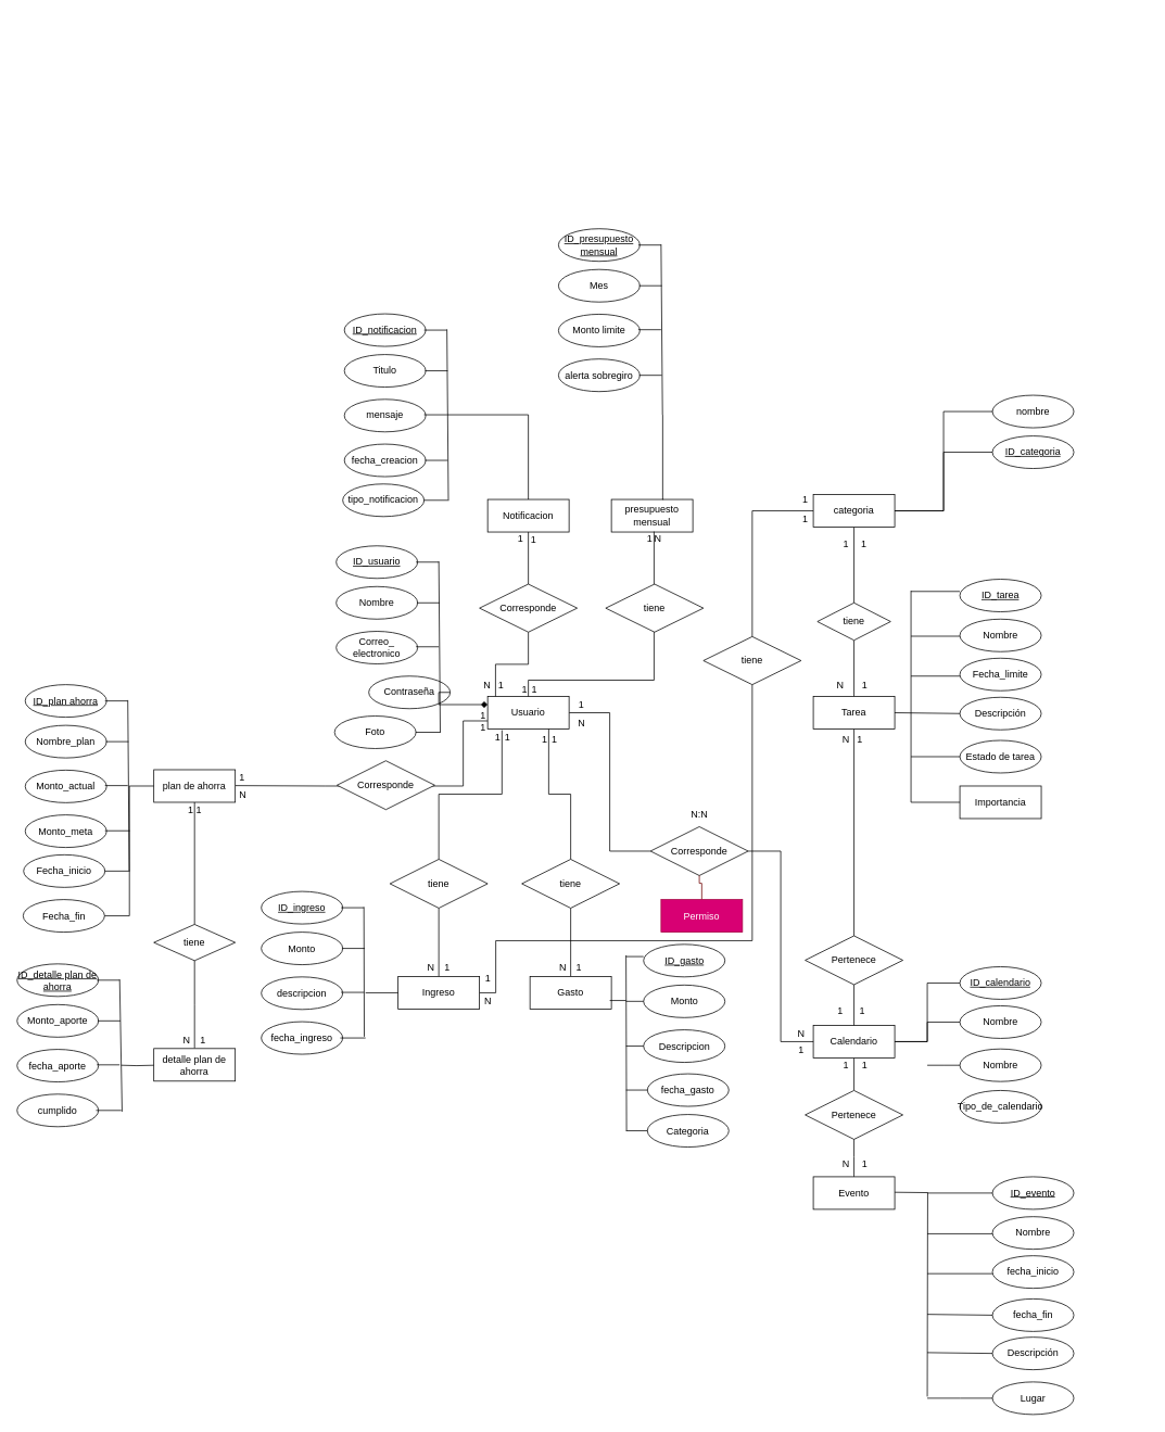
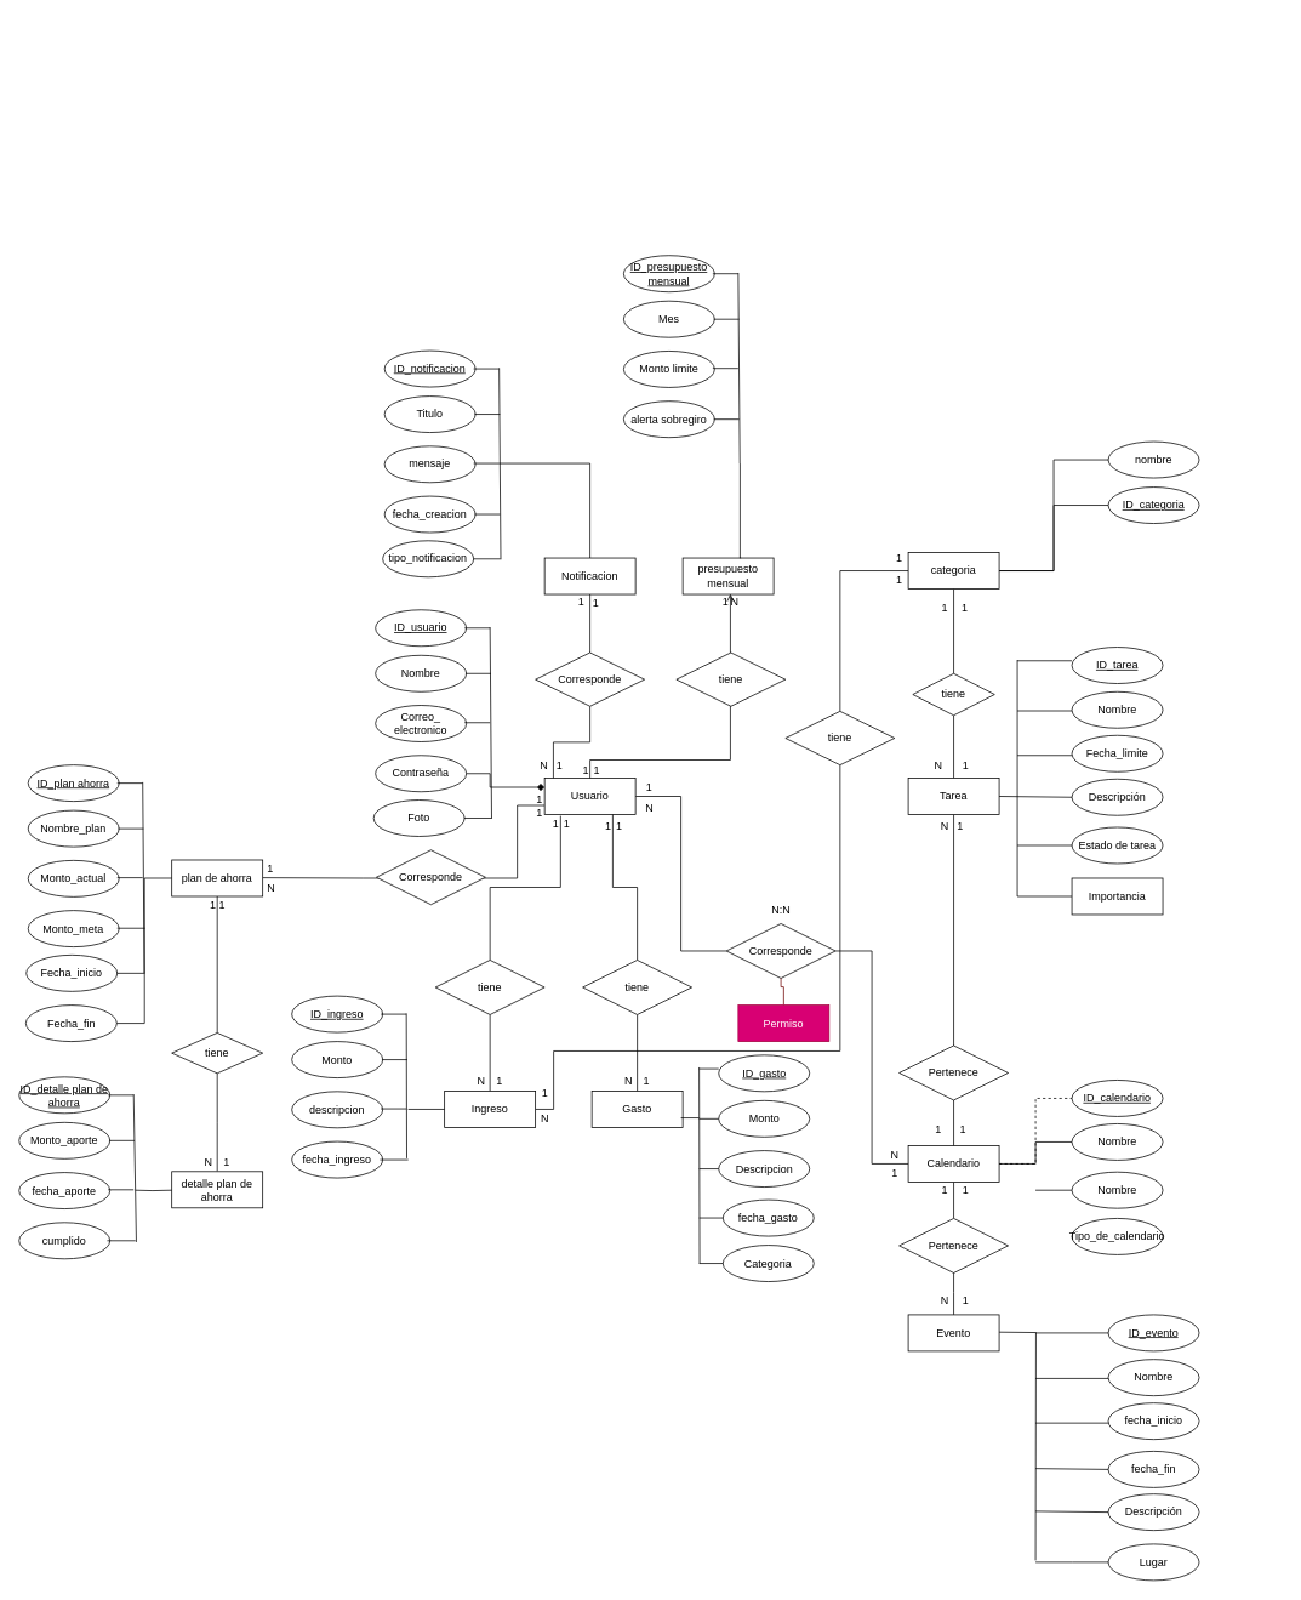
- <mxCell id="148" style="edgeStyle=orthogonalEdgeStyle;rounded=0;orthogonalLoop=1;jettySize=auto;html=1;entryX=0.524;entryY=0.985;entryDx=0;entryDy=0;entryPerimeter=0;endArrow=none;startFill=0;" parent="1" source="14" target="147" edge="1"><mxGeometry relative="1" as="geometry"><Array as="points"><mxPoint x="648" y="835" /><mxPoint x="802" y="835" /></Array></mxGeometry></mxCell>
+ <mxCell id="148" style="edgeStyle=orthogonalEdgeStyle;rounded=0;orthogonalLoop=1;jettySize=auto;html=1;entryX=0.524;entryY=0.985;entryDx=0;entryDy=0;entryPerimeter=0;endArrow=open;startFill=0;" parent="1" source="14" target="147" edge="1"><mxGeometry relative="1" as="geometry"><Array as="points"><mxPoint x="648" y="835" /><mxPoint x="802" y="835" /></Array></mxGeometry></mxCell>
- <mxCell id="22" value="Contraseña" style="ellipse;whiteSpace=wrap;html=1;align=center;" parent="1" vertex="1"><mxGeometry x="452" y="830" width="100" height="40" as="geometry" /></mxCell>
+ <mxCell id="22" value="Contraseña" style="ellipse;whiteSpace=wrap;html=1;align=center;" parent="1" vertex="1"><mxGeometry x="412" y="830" width="100" height="40" as="geometry" /></mxCell>
- <mxCell id="6" style="edgeStyle=orthogonalEdgeStyle;rounded=0;orthogonalLoop=1;jettySize=auto;html=1;entryX=0;entryY=0.5;entryDx=0;entryDy=0;endArrow=none;endFill=0;" parent="1" source="9" target="42" edge="1"><mxGeometry relative="1" as="geometry" /></mxCell>
+ <mxCell id="6" style="edgeStyle=orthogonalEdgeStyle;rounded=0;orthogonalLoop=1;jettySize=auto;html=1;entryX=0;entryY=0.5;entryDx=0;entryDy=0;endArrow=none;endFill=0;dashed=1;" parent="1" source="9" target="42" edge="1"><mxGeometry relative="1" as="geometry" /></mxCell>
